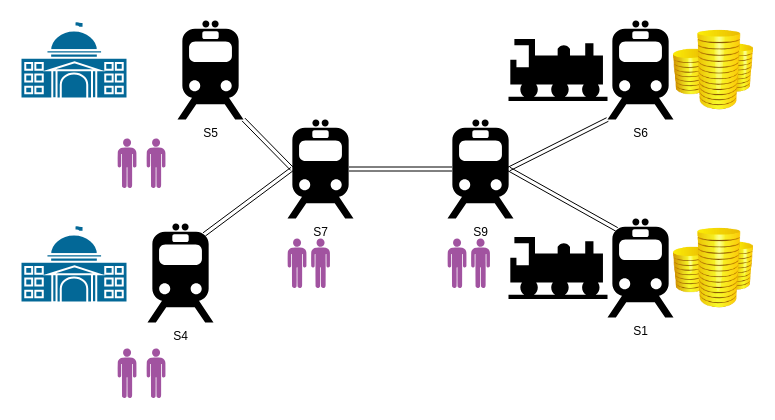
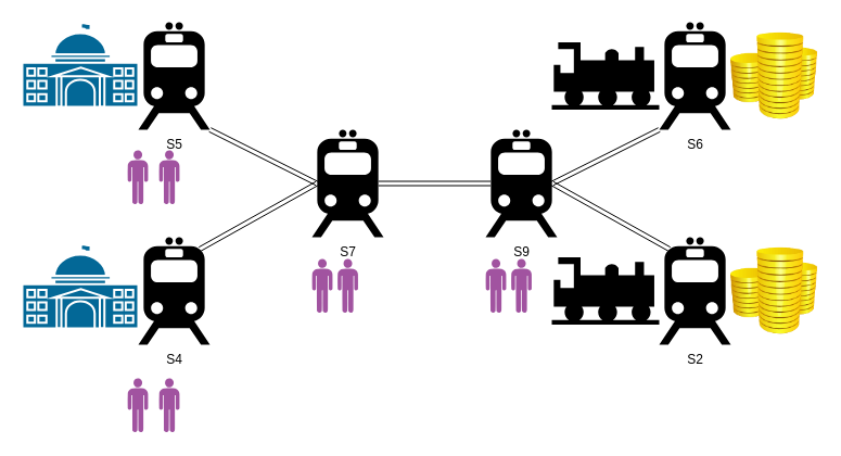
- <mxCell id="2" value="S5" style="shape=mxgraph.signs.transportation.train_2;html=1;fillColor=#000000;strokeColor=none;verticalLabelPosition=bottom;verticalAlign=top;align=center;" vertex="1" parent="1"><mxGeometry x="177" y="20" width="66" height="99" as="geometry" /></mxCell>
+ <mxCell id="2" value="S5" style="shape=mxgraph.signs.transportation.train_2;html=1;fillColor=#000000;strokeColor=none;verticalLabelPosition=bottom;verticalAlign=top;align=center;" vertex="1" parent="1"><mxGeometry x="127" y="20" width="66" height="99" as="geometry" /></mxCell>
- <mxCell id="4" value="S4" style="shape=mxgraph.signs.transportation.train_2;html=1;fillColor=#000000;strokeColor=none;verticalLabelPosition=bottom;verticalAlign=top;align=center;" vertex="1" parent="1"><mxGeometry x="147" y="223" width="66" height="99" as="geometry" /></mxCell>
+ <mxCell id="4" value="S4" style="shape=mxgraph.signs.transportation.train_2;html=1;fillColor=#000000;strokeColor=none;verticalLabelPosition=bottom;verticalAlign=top;align=center;" vertex="1" parent="1"><mxGeometry x="127" y="218" width="66" height="99" as="geometry" /></mxCell>
- <mxCell id="7" value="S1" style="shape=mxgraph.signs.transportation.train_2;html=1;fillColor=#000000;strokeColor=none;verticalLabelPosition=bottom;verticalAlign=top;align=center;" vertex="1" parent="1"><mxGeometry x="607" y="218" width="66" height="99" as="geometry" /></mxCell>
+ <mxCell id="7" value="S2" style="shape=mxgraph.signs.transportation.train_2;html=1;fillColor=#000000;strokeColor=none;verticalLabelPosition=bottom;verticalAlign=top;align=center;" vertex="1" parent="1"><mxGeometry x="607" y="218" width="66" height="99" as="geometry" /></mxCell>
